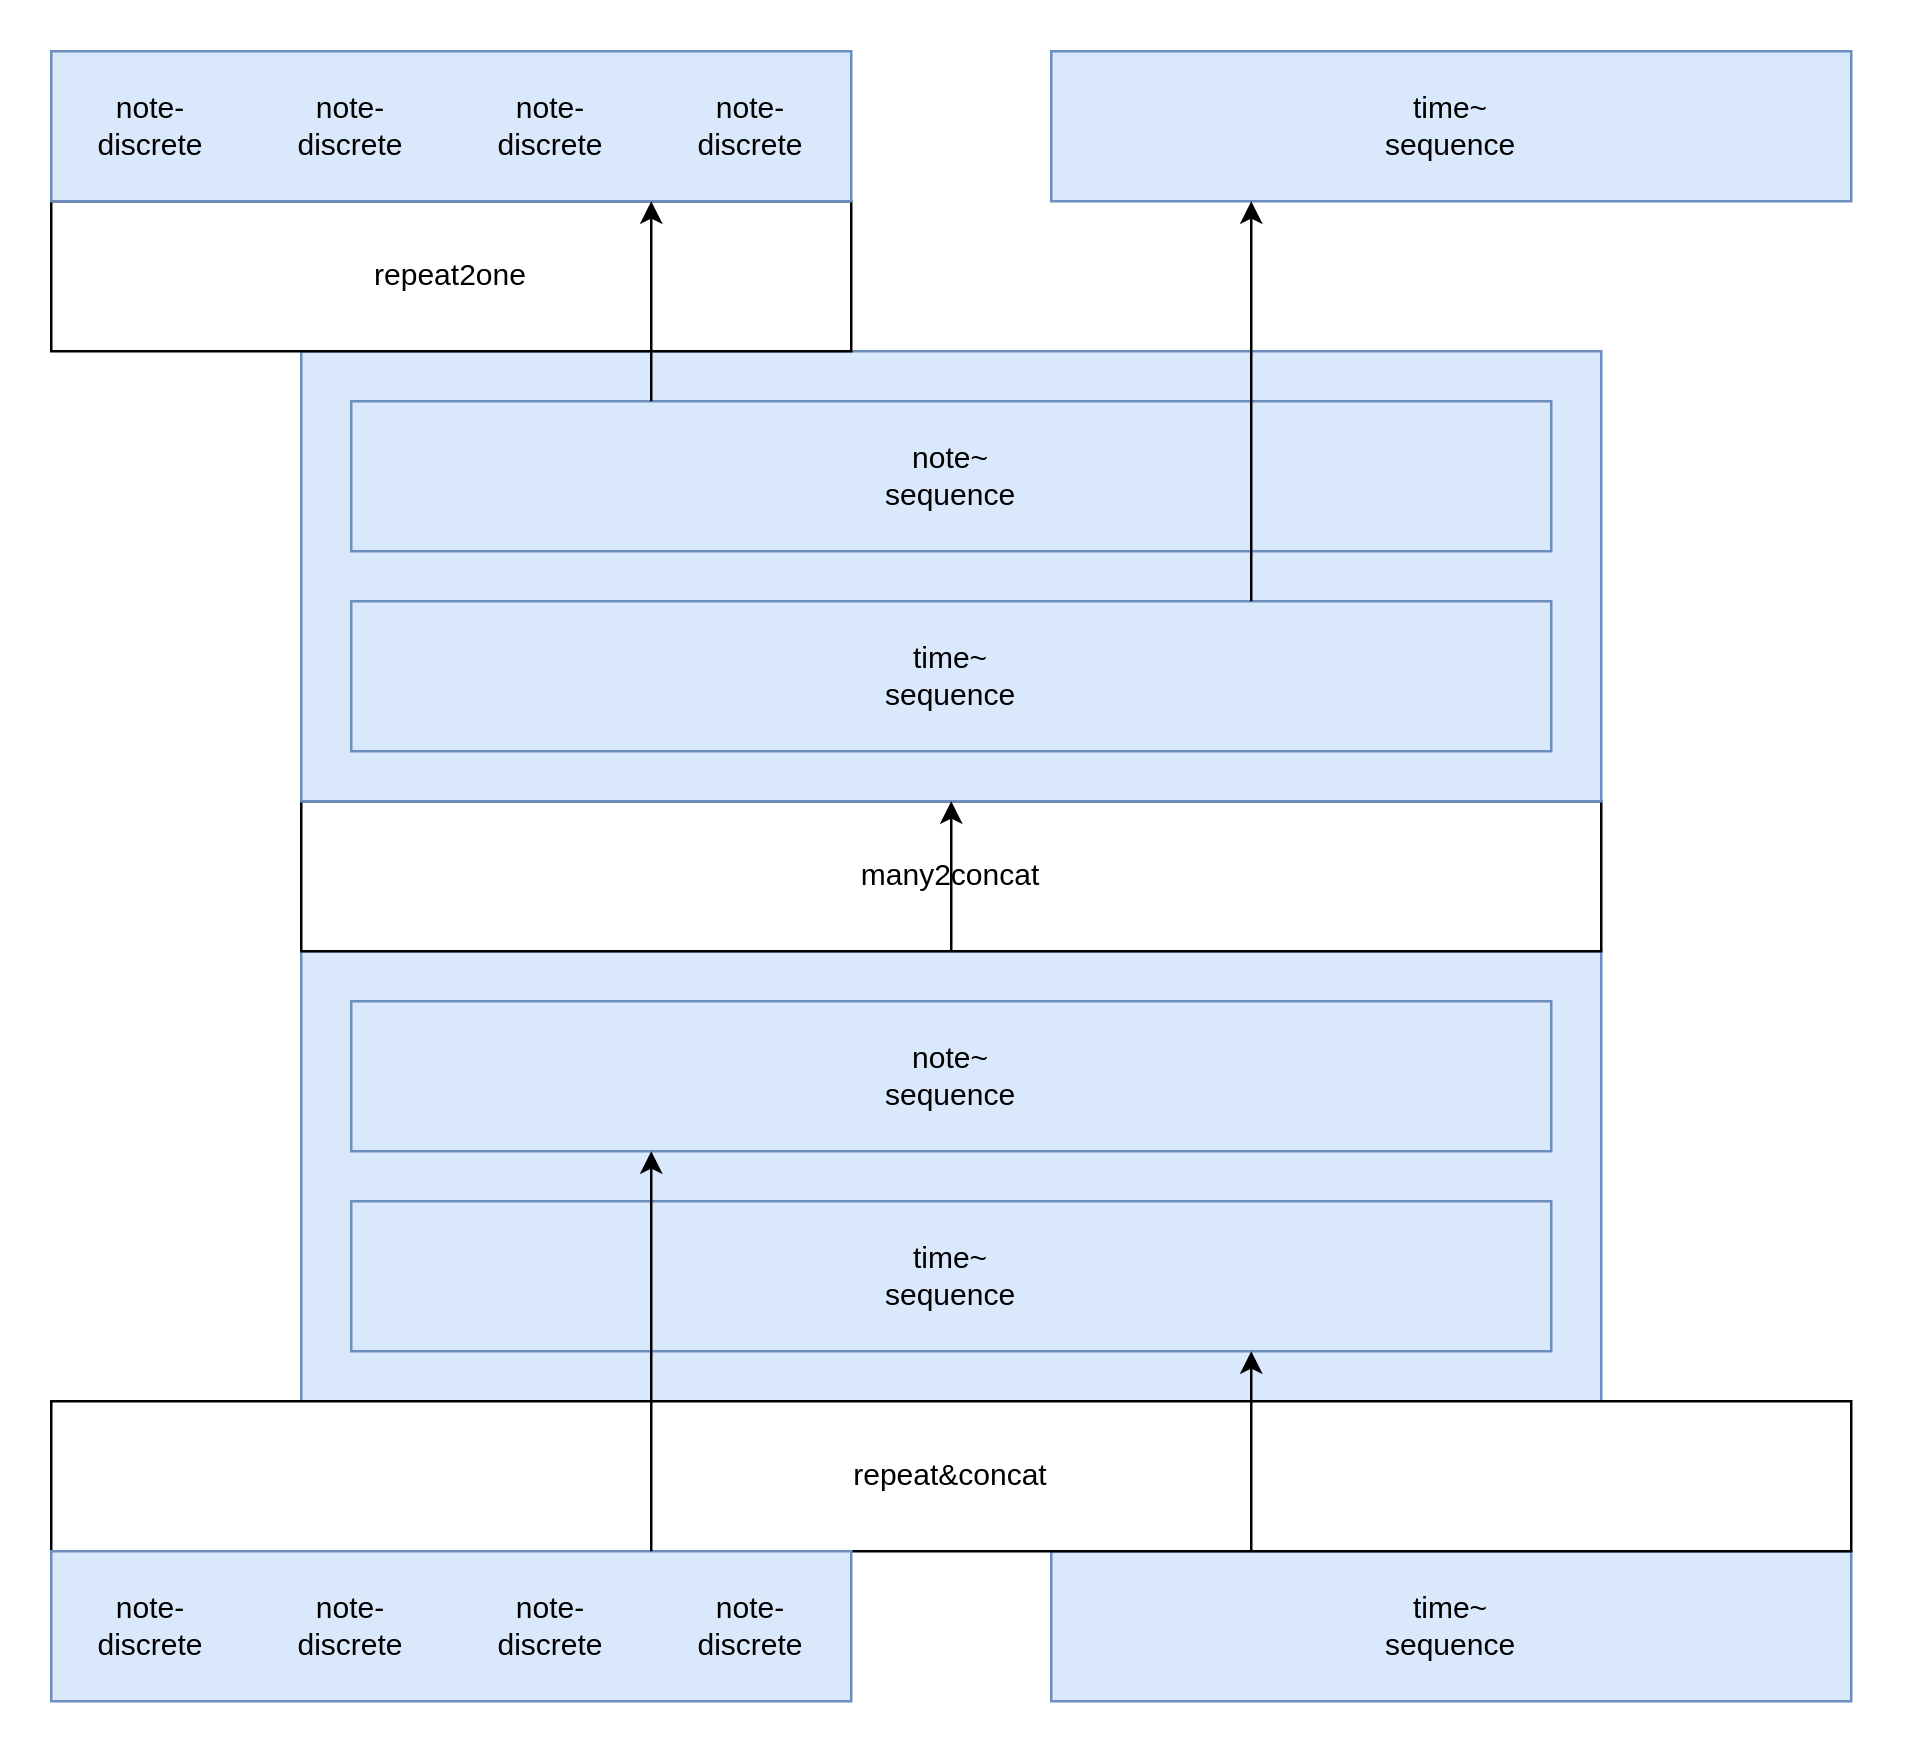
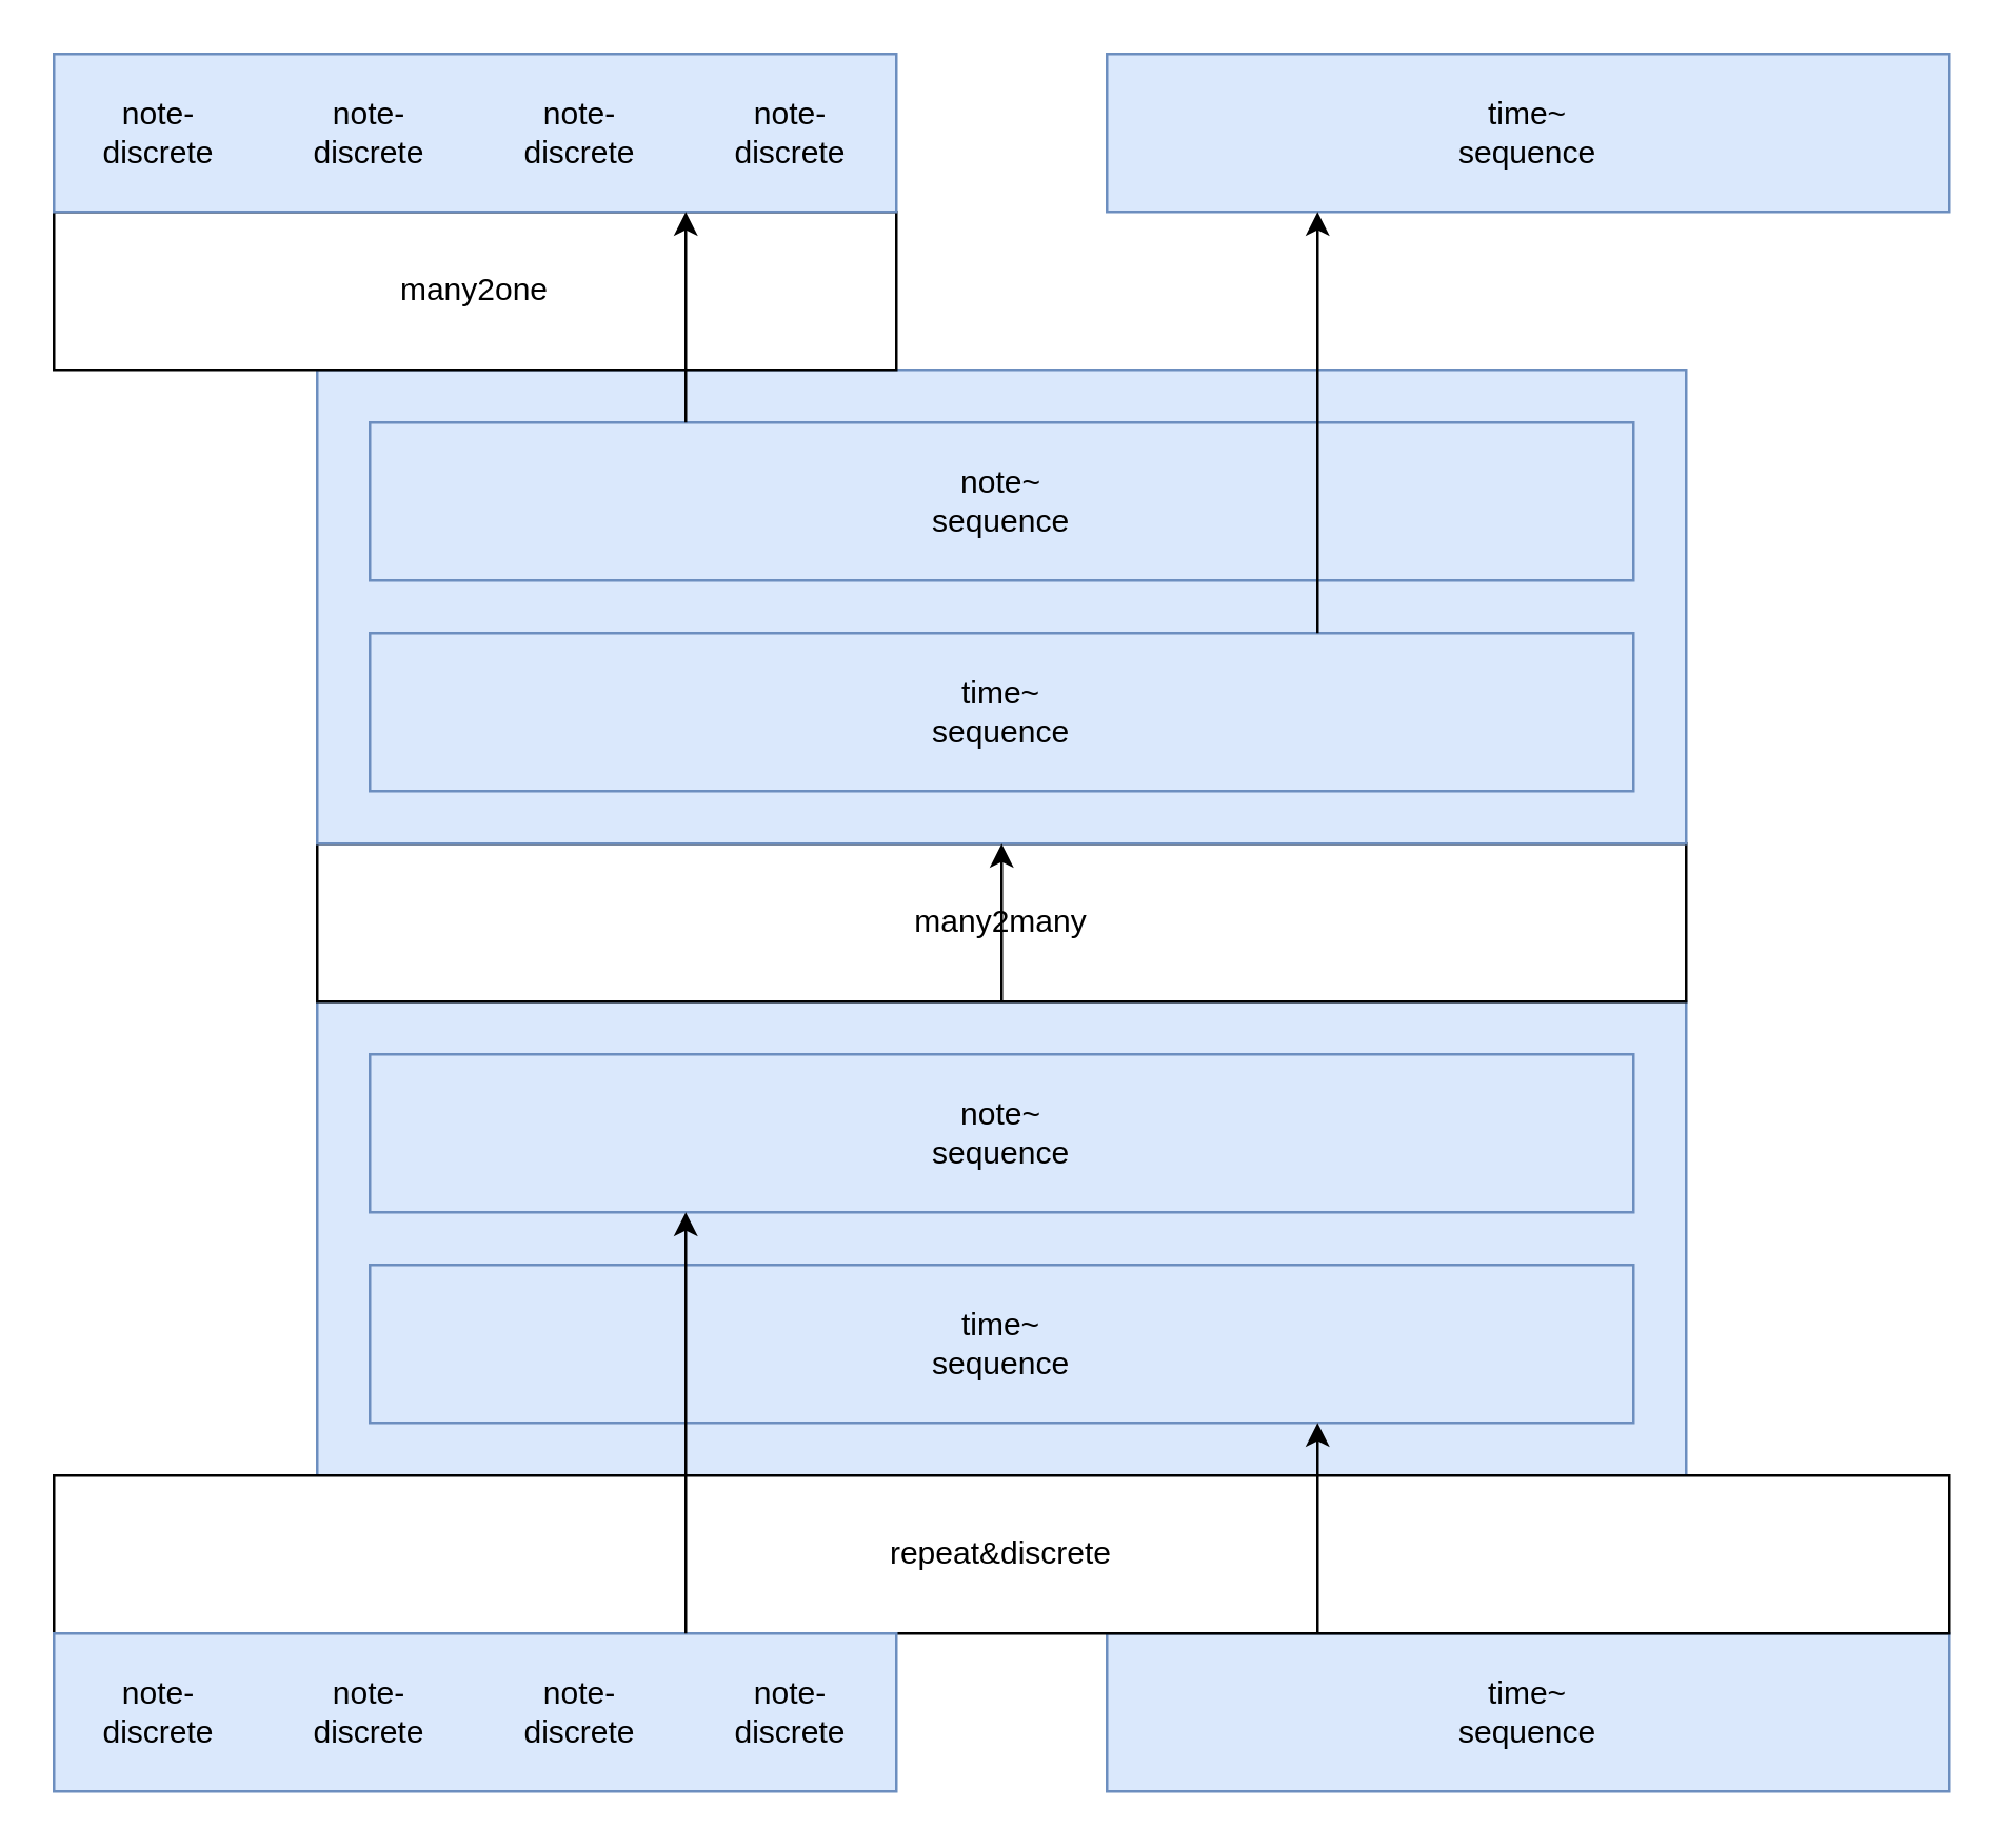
- <mxCell id="24" value="repeat2one" style="rounded=0;whiteSpace=wrap;html=1;fillColor=#FFFFFF;" parent="1" vertex="1"><mxGeometry x="20" y="80" width="320" height="60" as="geometry" /></mxCell>
+ <mxCell id="24" value="many2one" style="rounded=0;whiteSpace=wrap;html=1;fillColor=#FFFFFF;" parent="1" vertex="1"><mxGeometry x="20" y="80" width="320" height="60" as="geometry" /></mxCell>
- <mxCell id="17" value="many2concat" style="rounded=0;whiteSpace=wrap;html=1;" parent="1" vertex="1"><mxGeometry x="120" y="320" width="520" height="60" as="geometry" /></mxCell>
+ <mxCell id="17" value="many2many" style="rounded=0;whiteSpace=wrap;html=1;" parent="1" vertex="1"><mxGeometry x="120" y="320" width="520" height="60" as="geometry" /></mxCell>
- <mxCell id="4" value="repeat&amp;amp;concat" style="rounded=0;whiteSpace=wrap;html=1;fillColor=#FFFFFF;" parent="1" vertex="1"><mxGeometry x="20" y="560" width="720" height="60" as="geometry" /></mxCell>
+ <mxCell id="4" value="repeat&amp;amp;discrete" style="rounded=0;whiteSpace=wrap;html=1;fillColor=#FFFFFF;" parent="1" vertex="1"><mxGeometry x="20" y="560" width="720" height="60" as="geometry" /></mxCell>
